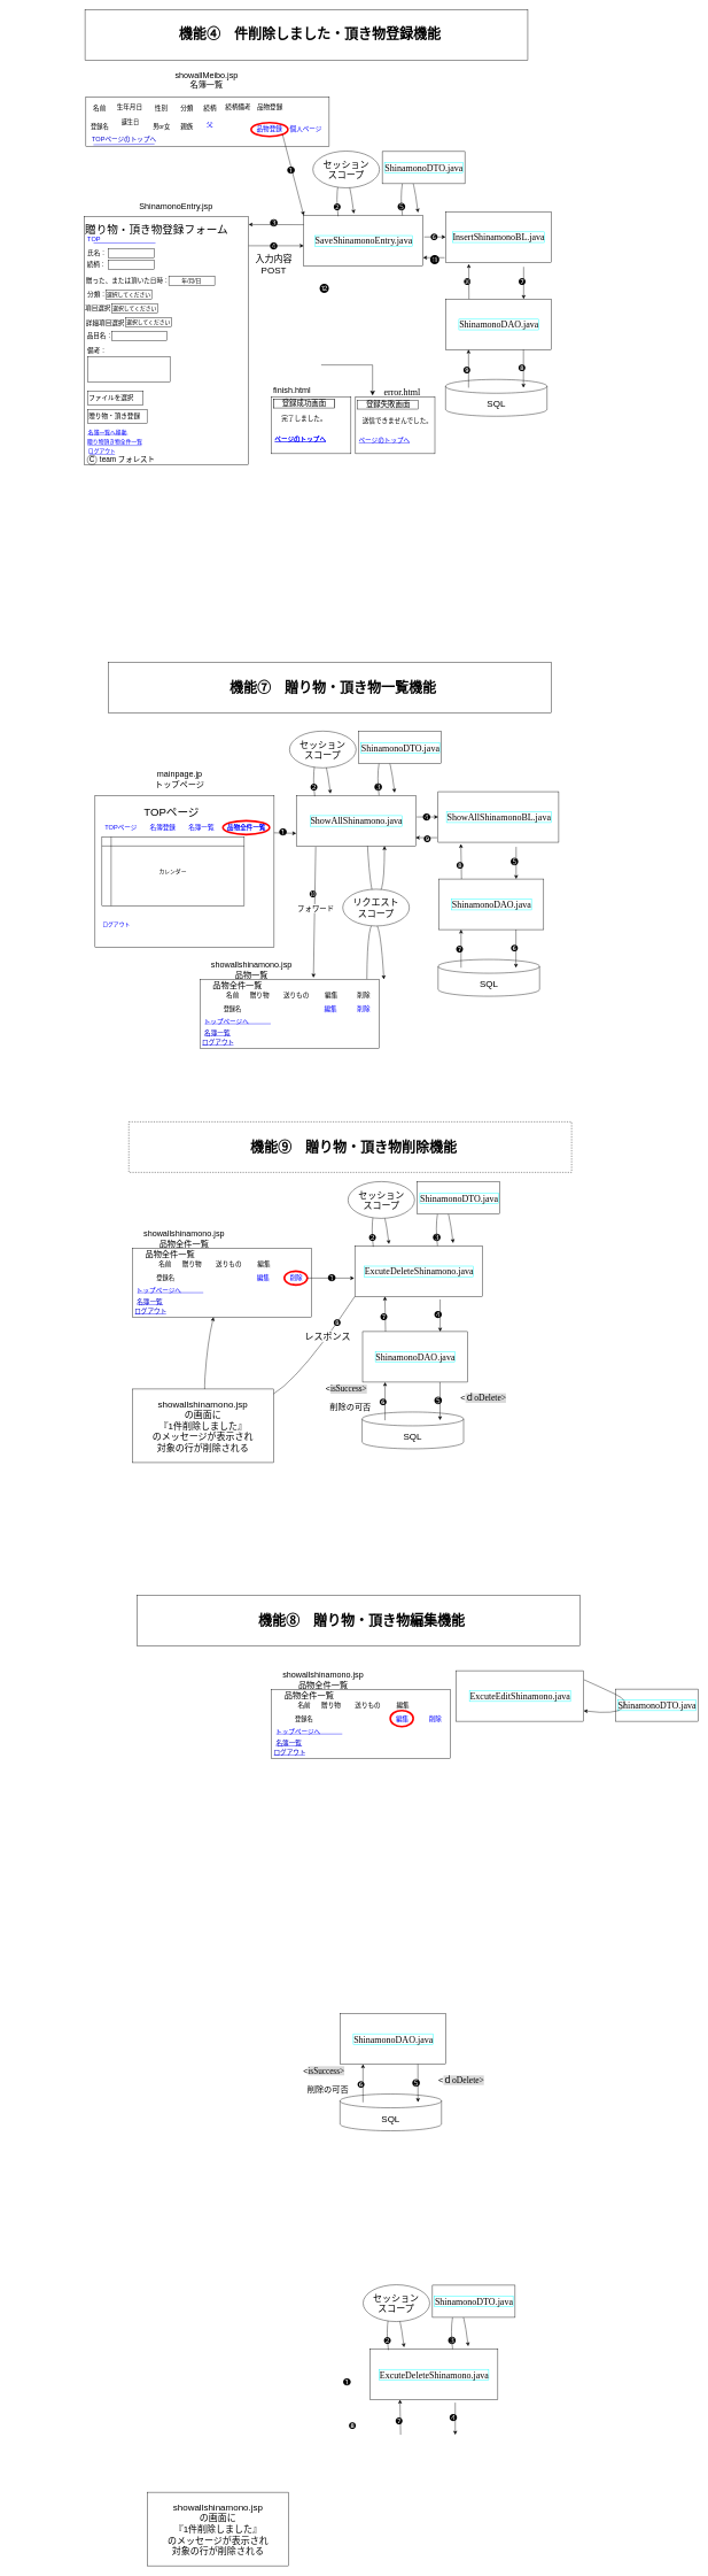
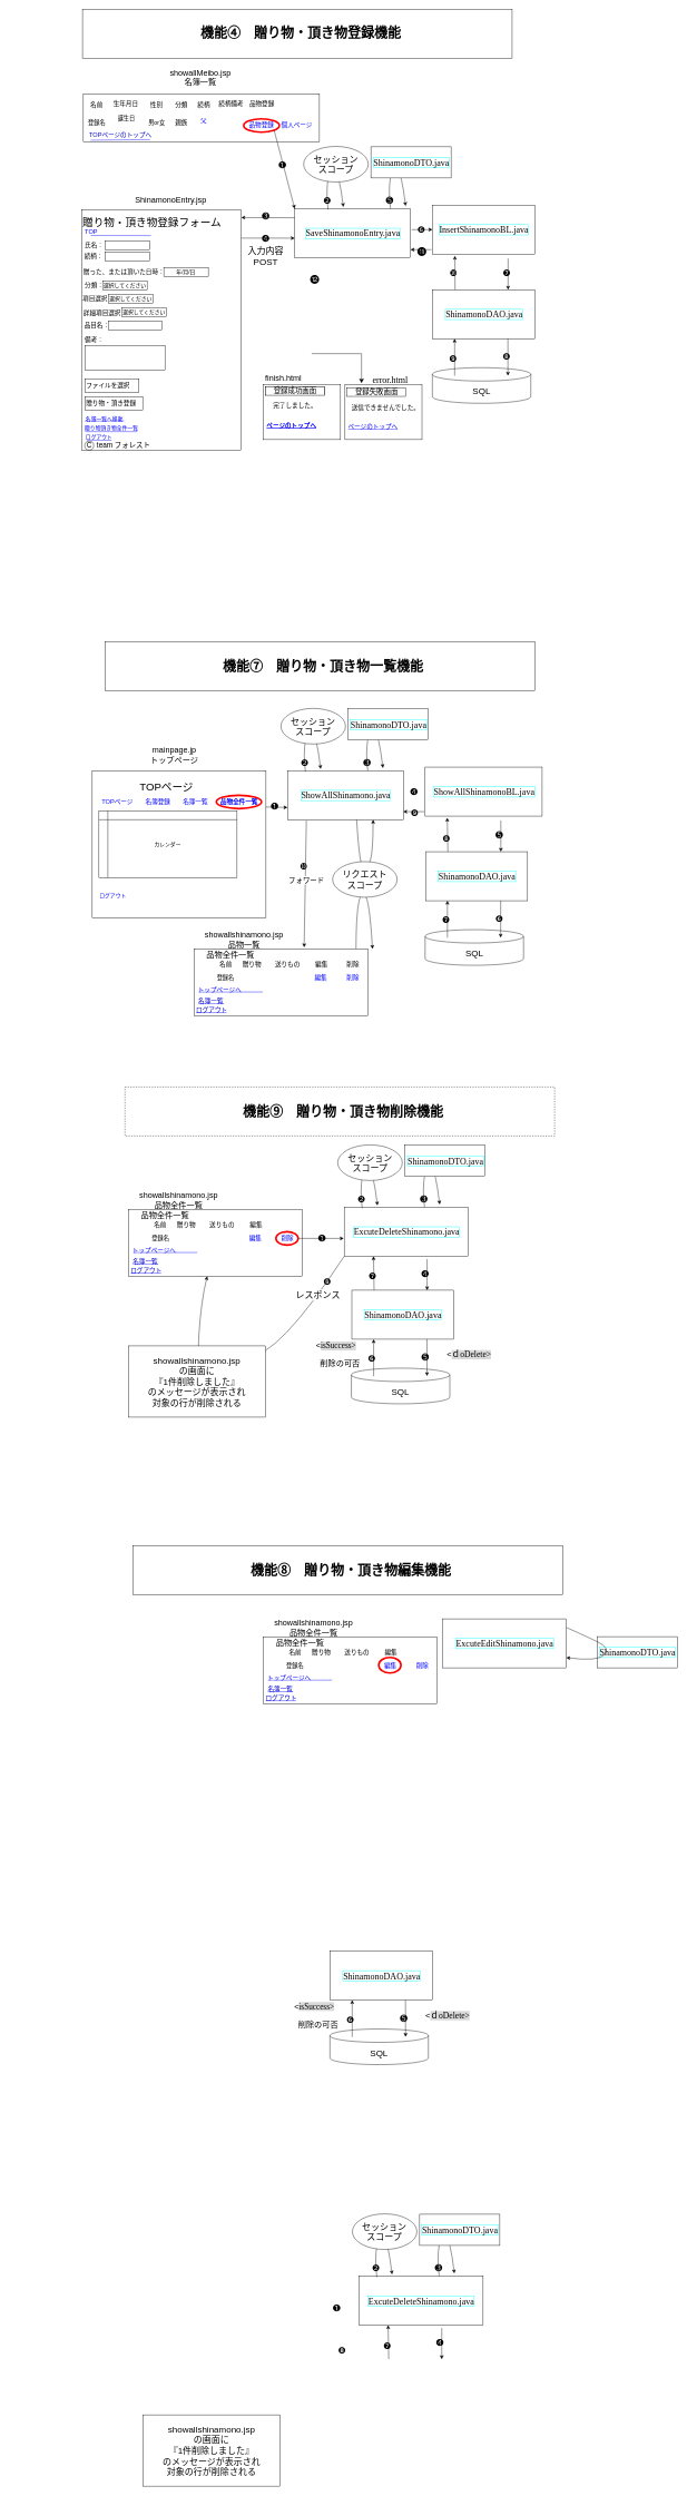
- <mxCell id="110" value="&lt;p style=&quot;margin-left:10.5pt;mso-para-margin-left:1.0gd&quot; class=&quot;MsoNormal&quot;&gt;&lt;b&gt;&lt;font style=&quot;font-size: 30px;&quot;&gt;機能④　件削除しました・頂き物登録機能&lt;/font&gt;&lt;span style=&quot;font-size:11.0pt;font-family:&amp;quot;游ゴシック Light&amp;quot;;mso-ascii-theme-font:major-latin;&lt;br/&gt;mso-fareast-theme-font:major-latin;mso-hansi-theme-font:major-latin&quot;&gt;&lt;/span&gt;&lt;/b&gt;&lt;/p&gt;" style="rounded=0;whiteSpace=wrap;html=1;" vertex="1" parent="1"><mxGeometry x="184.55" y="20" width="964.52" height="110" as="geometry" /></mxCell>
+ <mxCell id="110" value="&lt;p style=&quot;margin-left:10.5pt;mso-para-margin-left:1.0gd&quot; class=&quot;MsoNormal&quot;&gt;&lt;b&gt;&lt;font style=&quot;font-size: 30px;&quot;&gt;機能④　贈り物・頂き物登録機能&lt;/font&gt;&lt;span style=&quot;font-size:11.0pt;font-family:&amp;quot;游ゴシック Light&amp;quot;;mso-ascii-theme-font:major-latin;&lt;br/&gt;mso-fareast-theme-font:major-latin;mso-hansi-theme-font:major-latin&quot;&gt;&lt;/span&gt;&lt;/b&gt;&lt;/p&gt;" style="rounded=0;whiteSpace=wrap;html=1;" vertex="1" parent="1"><mxGeometry x="184.55" y="20" width="964.52" height="110" as="geometry" /></mxCell>
- <mxCell id="120" value="" style="endArrow=classic;html=1;rounded=0;exitX=1.009;exitY=0.426;exitDx=0;exitDy=0;exitPerimeter=0;" edge="1" parent="1" source="121" target="113"><mxGeometry width="50" height="50" relative="1" as="geometry"><mxPoint x="1014.74" y="1579.8" as="sourcePoint" /><mxPoint x="1243.74" y="1728.8" as="targetPoint" /></mxGeometry></mxCell>
